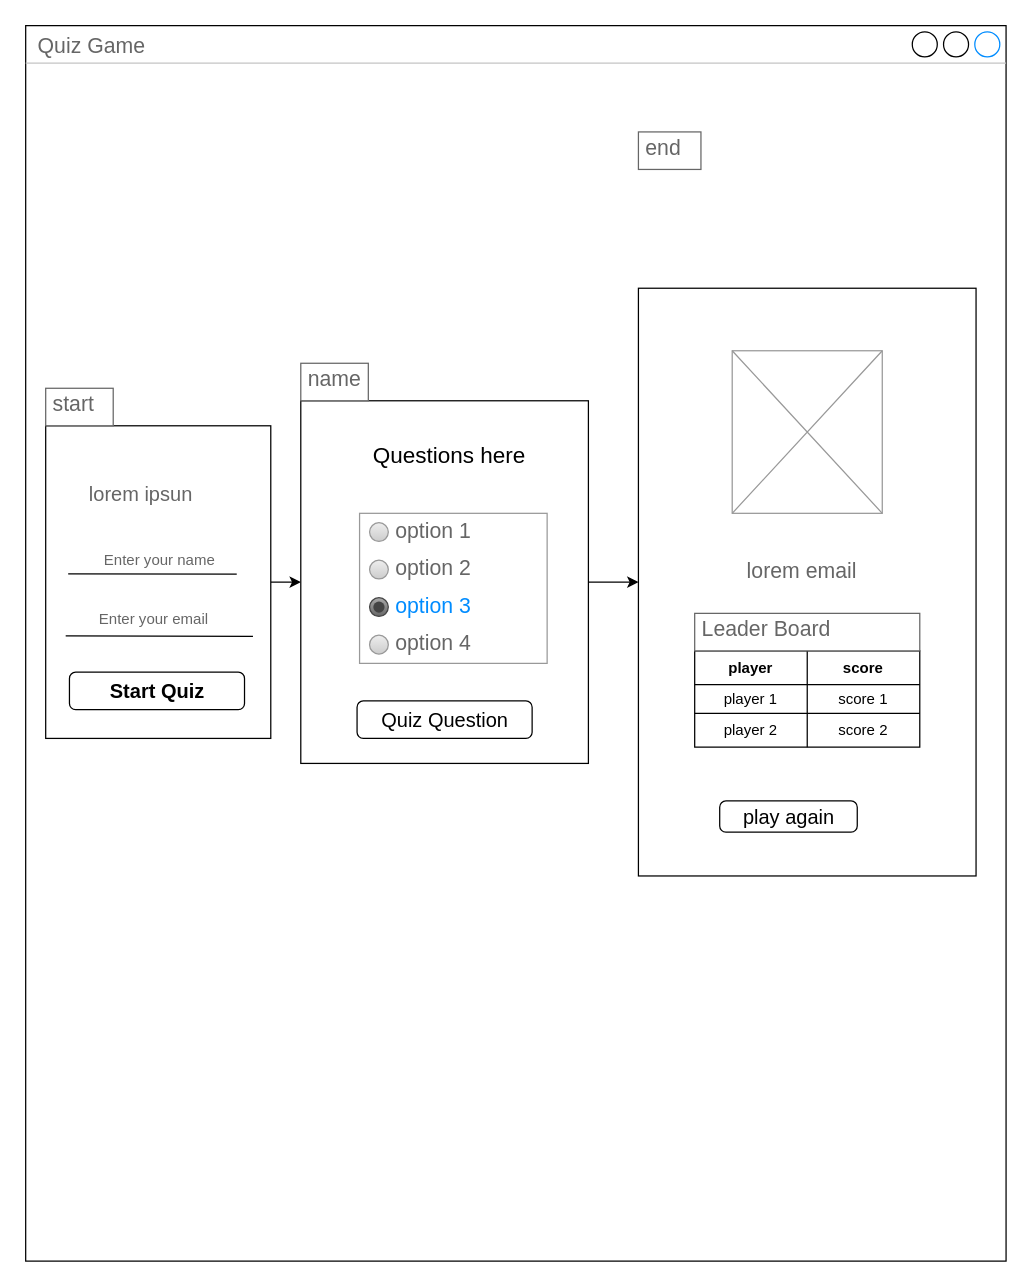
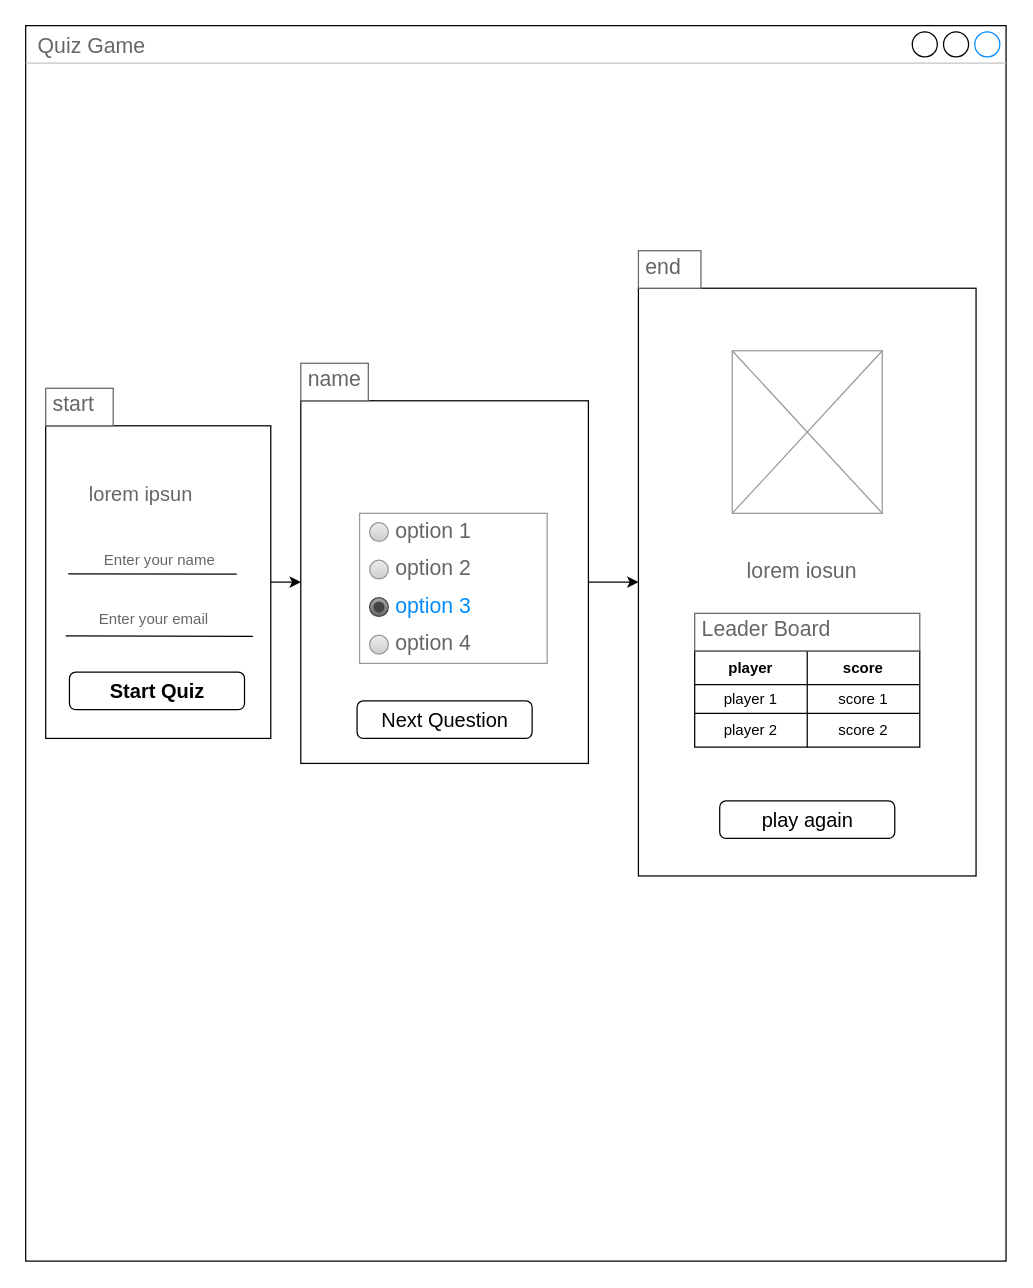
- <mxCell id="41" value="end" style="strokeWidth=1;shadow=0;dashed=0;align=center;html=1;shape=mxgraph.mockup.text.textBox;fontColor=#666666;align=left;fontSize=17;spacingLeft=4;spacingTop=-3;whiteSpace=wrap;strokeColor=#666666;mainText=" parent="1" vertex="1"><mxGeometry x="510" y="105" width="50" height="30" as="geometry" /></mxCell>
+ <mxCell id="41" value="end" style="strokeWidth=1;shadow=0;dashed=0;align=center;html=1;shape=mxgraph.mockup.text.textBox;fontColor=#666666;align=left;fontSize=17;spacingLeft=4;spacingTop=-3;whiteSpace=wrap;strokeColor=#666666;mainText=" parent="1" vertex="1"><mxGeometry x="510" y="200" width="50" height="30" as="geometry" /></mxCell>
- <mxCell id="24" value="Questions here" style="text;strokeColor=none;align=center;fillColor=none;html=1;verticalAlign=middle;whiteSpace=wrap;rounded=0;fontSize=18;" parent="1" vertex="1"><mxGeometry x="279" y="349" width="160" height="30" as="geometry" /></mxCell>
- <mxCell id="38" value="lorem email" style="strokeWidth=1;shadow=0;dashed=0;align=center;html=1;shape=mxgraph.mockup.text.bulletedList;textColor=#666666;mainText=,,,,;textSize=17;bulletStyle=none;strokeColor=none;fillColor=none;align=left;verticalAlign=top;fontSize=17;fontColor=#666666;" parent="1" vertex="1"><mxGeometry x="595" y="440" width="110" height="50" as="geometry" /></mxCell>
+ <mxCell id="38" value="lorem iosun" style="strokeWidth=1;shadow=0;dashed=0;align=center;html=1;shape=mxgraph.mockup.text.bulletedList;textColor=#666666;mainText=,,,,;textSize=17;bulletStyle=none;strokeColor=none;fillColor=none;align=left;verticalAlign=top;fontSize=17;fontColor=#666666;" parent="1" vertex="1"><mxGeometry x="595" y="440" width="110" height="50" as="geometry" /></mxCell>
- <mxCell id="23" value="&lt;span style=&quot;font-weight: normal;&quot;&gt;Quiz Question&lt;/span&gt;" style="strokeWidth=1;shadow=0;dashed=0;align=center;html=1;shape=mxgraph.mockup.forms.rrect;rSize=5;fontSize=16;fontStyle=1;strokeColor=#000000;" parent="1" vertex="1"><mxGeometry x="285" y="560" width="140" height="30" as="geometry" /></mxCell>
+ <mxCell id="23" value="&lt;span style=&quot;font-weight: normal;&quot;&gt;Next Question&lt;/span&gt;" style="strokeWidth=1;shadow=0;dashed=0;align=center;html=1;shape=mxgraph.mockup.forms.rrect;rSize=5;fontSize=16;fontStyle=1;strokeColor=#000000;" parent="1" vertex="1"><mxGeometry x="285" y="560" width="140" height="30" as="geometry" /></mxCell>
- <mxCell id="36" value="&lt;span style=&quot;font-weight: normal;&quot;&gt;play again&lt;/span&gt;" style="strokeWidth=1;shadow=0;dashed=0;align=center;html=1;shape=mxgraph.mockup.forms.rrect;rSize=5;fontSize=16;fontStyle=1;strokeColor=#000000;" parent="1" vertex="1"><mxGeometry x="575" y="640" width="110" height="25" as="geometry" /></mxCell>
+ <mxCell id="36" value="&lt;span style=&quot;font-weight: normal;&quot;&gt;play again&lt;/span&gt;" style="strokeWidth=1;shadow=0;dashed=0;align=center;html=1;shape=mxgraph.mockup.forms.rrect;rSize=5;fontSize=16;fontStyle=1;strokeColor=#000000;" parent="1" vertex="1"><mxGeometry x="575" y="640" width="140" height="30" as="geometry" /></mxCell>
